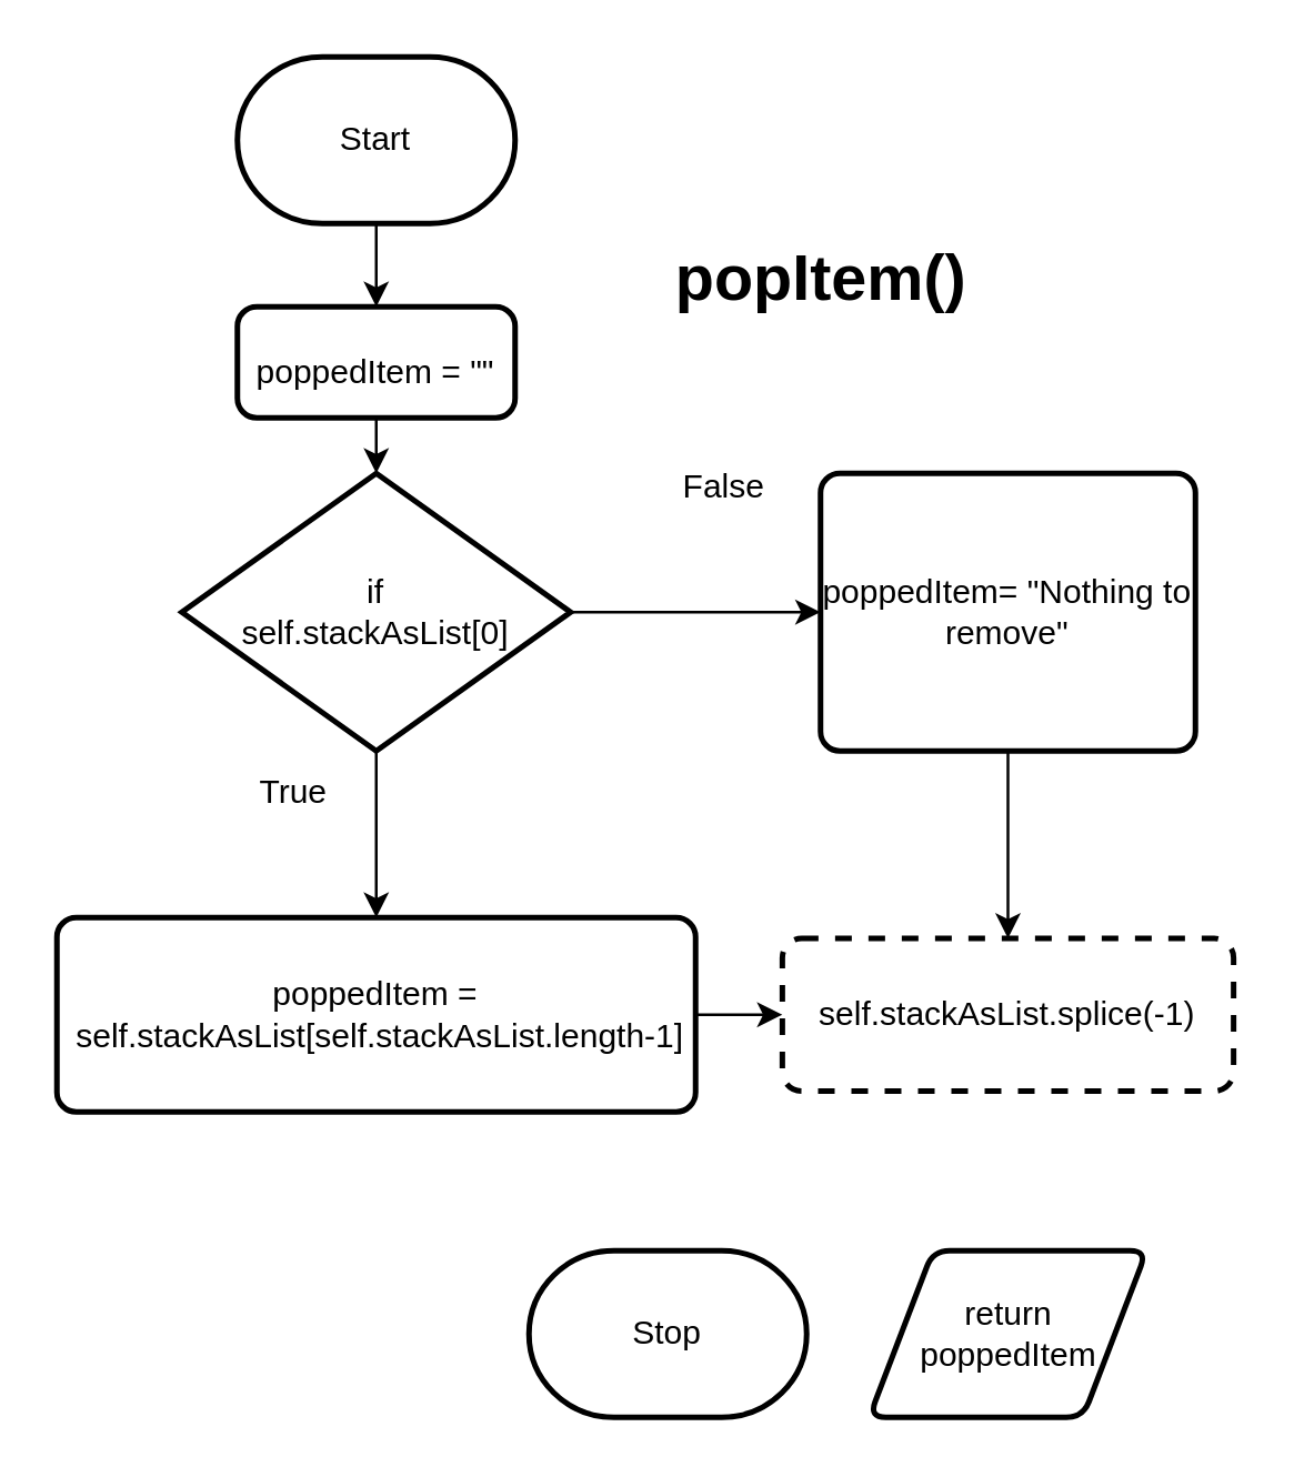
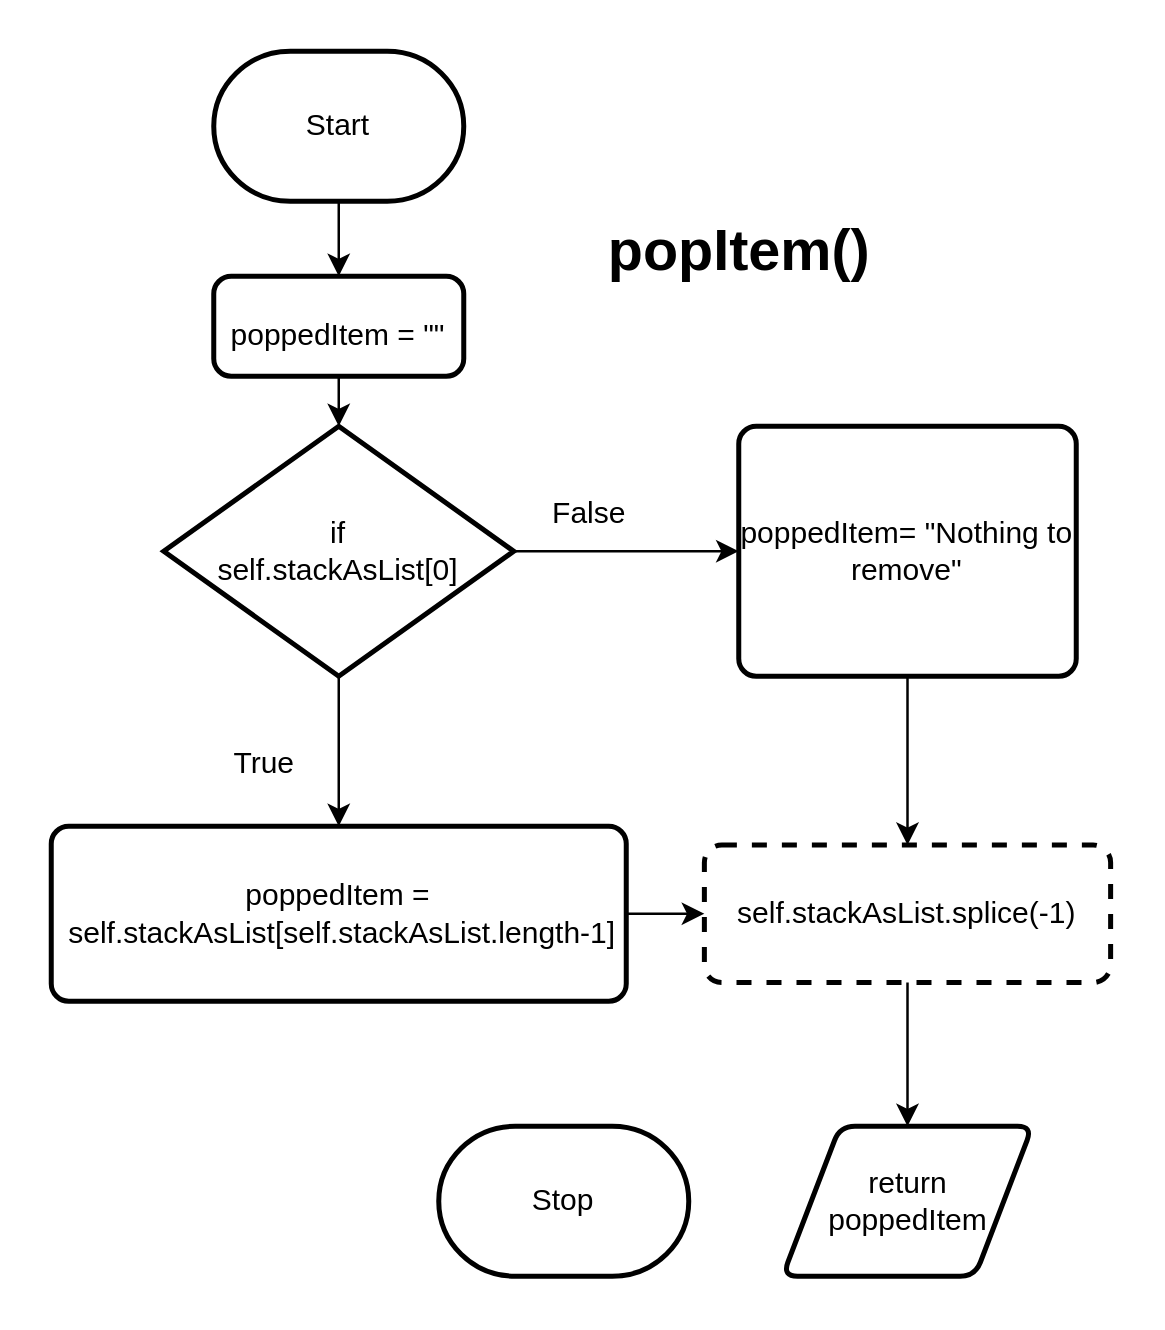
- <mxCell id="14" value="False" style="text;html=1;align=center;verticalAlign=middle;resizable=0;points=[];autosize=1;strokeColor=none;fillColor=none;fontSize=12;" vertex="1" parent="1"><mxGeometry x="235" y="160" width="50" height="30" as="geometry" /></mxCell>
+ <mxCell id="14" value="False" style="text;html=1;align=center;verticalAlign=middle;resizable=0;points=[];autosize=1;strokeColor=none;fillColor=none;fontSize=12;" vertex="1" parent="1"><mxGeometry x="210" y="190" width="50" height="30" as="geometry" /></mxCell>
- <mxCell id="15" value="True" style="text;html=1;align=center;verticalAlign=middle;resizable=0;points=[];autosize=1;strokeColor=none;fillColor=none;fontSize=12;" vertex="1" parent="1"><mxGeometry x="80" y="270" width="50" height="30" as="geometry" /></mxCell>
+ <mxCell id="15" value="True" style="text;html=1;align=center;verticalAlign=middle;resizable=0;points=[];autosize=1;strokeColor=none;fillColor=none;fontSize=12;" vertex="1" parent="1"><mxGeometry x="80" y="290" width="50" height="30" as="geometry" /></mxCell>
+ <mxCell id="16" style="edgeStyle=none;html=1;exitX=0.5;exitY=1;exitDx=0;exitDy=0;entryX=0.5;entryY=0;entryDx=0;entryDy=0;fontSize=12;" edge="1" parent="1" source="17" target="18"><mxGeometry relative="1" as="geometry" /></mxCell>
- <mxCell id="19" value="Stop" style="strokeWidth=2;html=1;shape=mxgraph.flowchart.terminator;whiteSpace=wrap;fontSize=12;fillColor=none;" vertex="1" parent="1"><mxGeometry x="190" y="450" width="100" height="60" as="geometry" /></mxCell>
+ <mxCell id="19" value="Stop" style="strokeWidth=2;html=1;shape=mxgraph.flowchart.terminator;whiteSpace=wrap;fontSize=12;fillColor=none;" vertex="1" parent="1"><mxGeometry x="175" y="450" width="100" height="60" as="geometry" /></mxCell>
